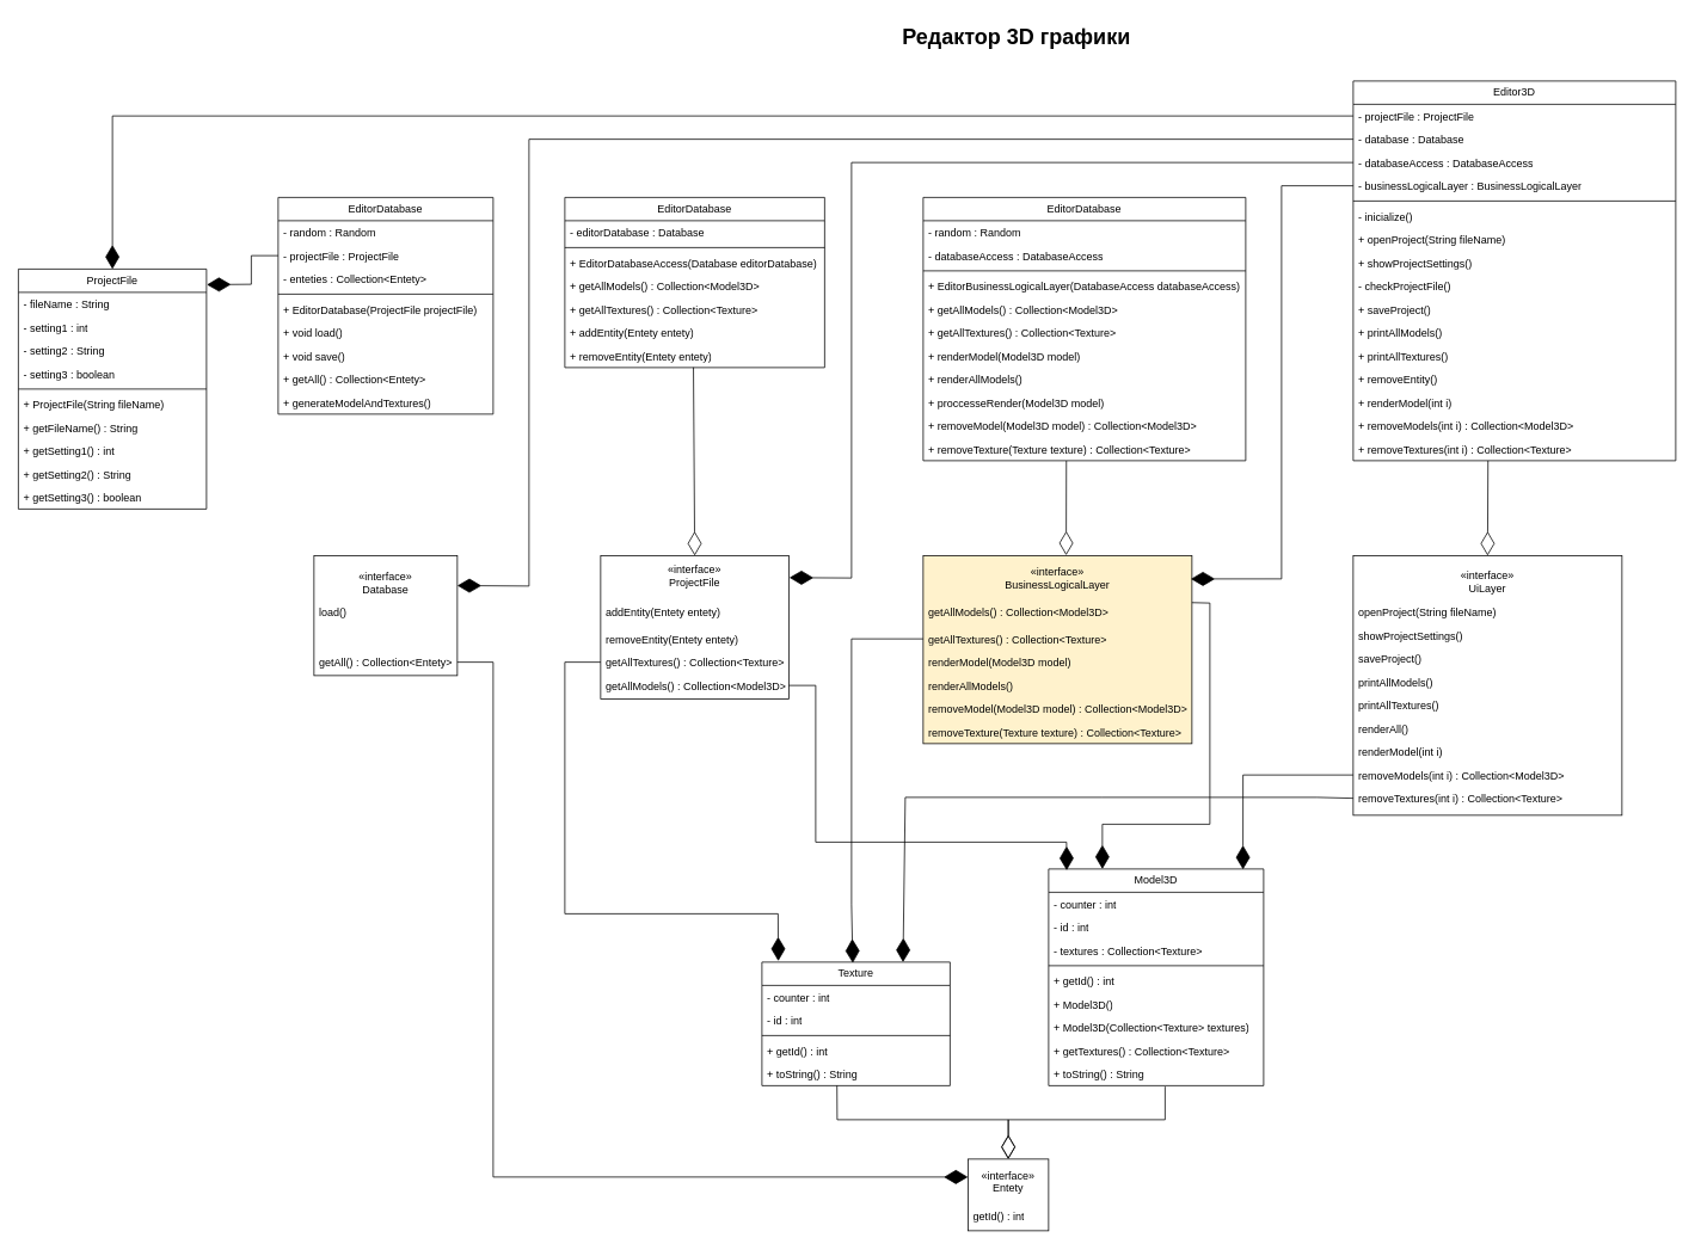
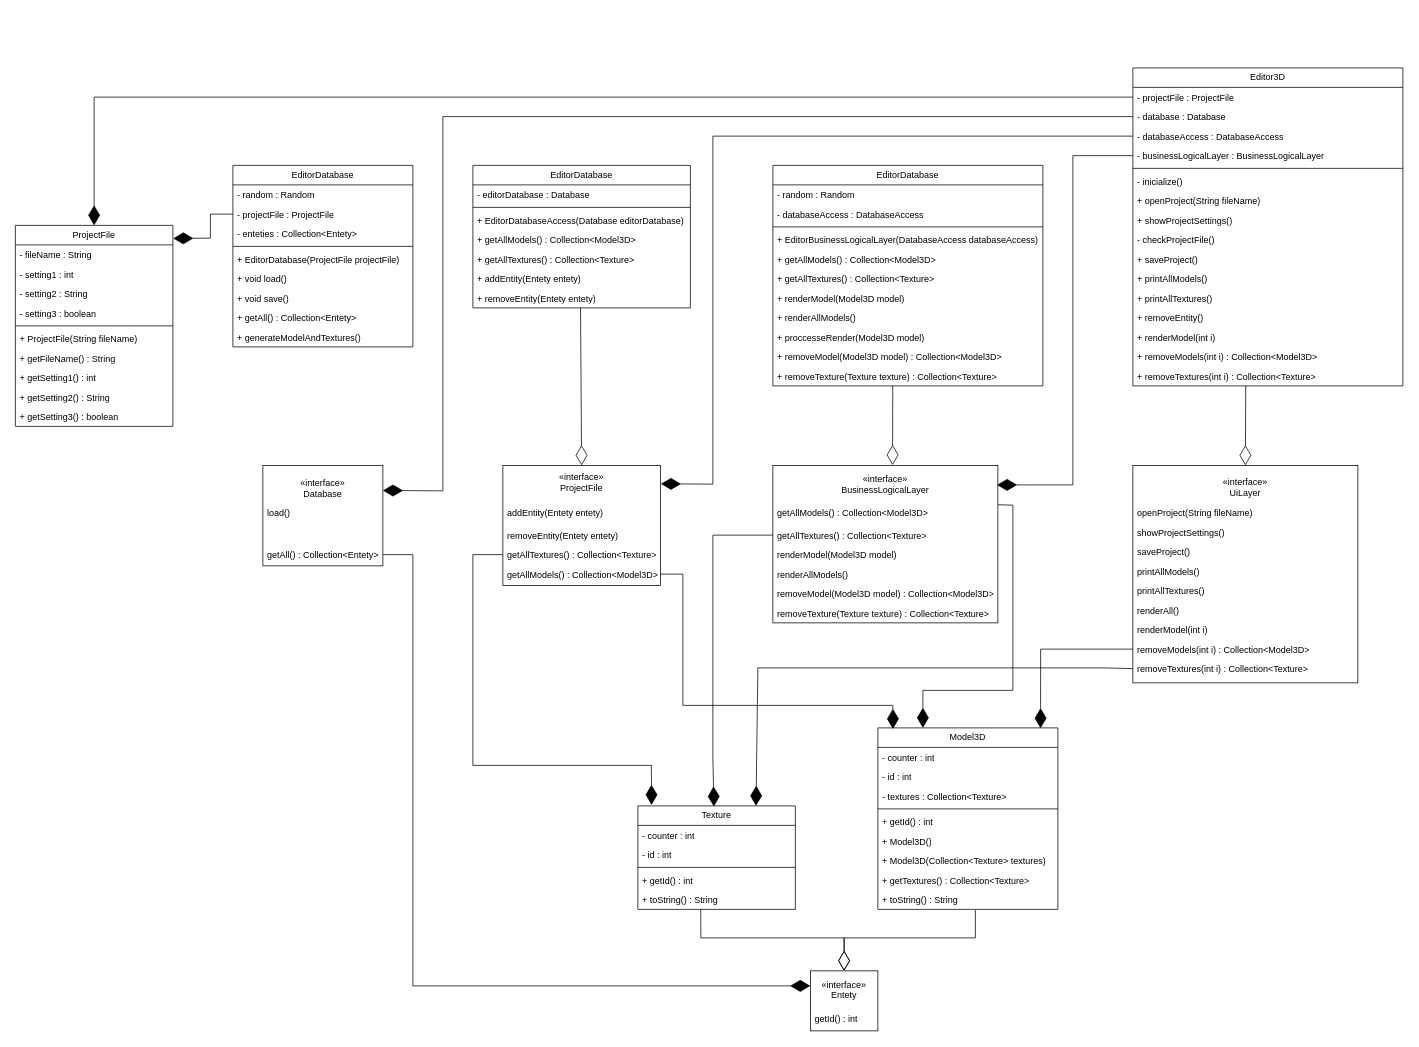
- <mxCell id="2" value="&lt;h1 style=&quot;margin-top: 0px;&quot;&gt;Редактор 3D графики&lt;/h1&gt;" style="text;html=1;whiteSpace=wrap;overflow=hidden;rounded=0;" vertex="1" parent="1"><mxGeometry x="1005" y="20" width="260" height="40" as="geometry" /></mxCell>
- <mxCell id="58" value="«interface»&lt;br&gt;&lt;div&gt;BusinessLogicalLayer&lt;br&gt;&lt;/div&gt;&lt;div&gt;&lt;br&gt;&lt;/div&gt;&lt;div&gt;&lt;br&gt;&lt;/div&gt;&lt;div&gt;&lt;br&gt;&lt;/div&gt;&lt;div&gt;&lt;br&gt;&lt;/div&gt;&lt;div&gt;&lt;br&gt;&lt;/div&gt;&lt;div&gt;&lt;br&gt;&lt;/div&gt;&lt;div&gt;&lt;br&gt;&lt;/div&gt;&lt;div&gt;&lt;br&gt;&lt;/div&gt;&lt;div&gt;&lt;br&gt;&lt;/div&gt;&lt;div&gt;&lt;br&gt;&lt;/div&gt;&lt;div&gt;&lt;br&gt;&lt;/div&gt;" style="html=1;whiteSpace=wrap;fillColor=#fff2cc;" vertex="1" parent="1"><mxGeometry x="1030" y="620" width="300" height="210" as="geometry" /></mxCell>
+ <mxCell id="58" value="«interface»&lt;br&gt;&lt;div&gt;BusinessLogicalLayer&lt;br&gt;&lt;/div&gt;&lt;div&gt;&lt;br&gt;&lt;/div&gt;&lt;div&gt;&lt;br&gt;&lt;/div&gt;&lt;div&gt;&lt;br&gt;&lt;/div&gt;&lt;div&gt;&lt;br&gt;&lt;/div&gt;&lt;div&gt;&lt;br&gt;&lt;/div&gt;&lt;div&gt;&lt;br&gt;&lt;/div&gt;&lt;div&gt;&lt;br&gt;&lt;/div&gt;&lt;div&gt;&lt;br&gt;&lt;/div&gt;&lt;div&gt;&lt;br&gt;&lt;/div&gt;&lt;div&gt;&lt;br&gt;&lt;/div&gt;&lt;div&gt;&lt;br&gt;&lt;/div&gt;" style="html=1;whiteSpace=wrap;" vertex="1" parent="1"><mxGeometry x="1030" y="620" width="300" height="210" as="geometry" /></mxCell>
